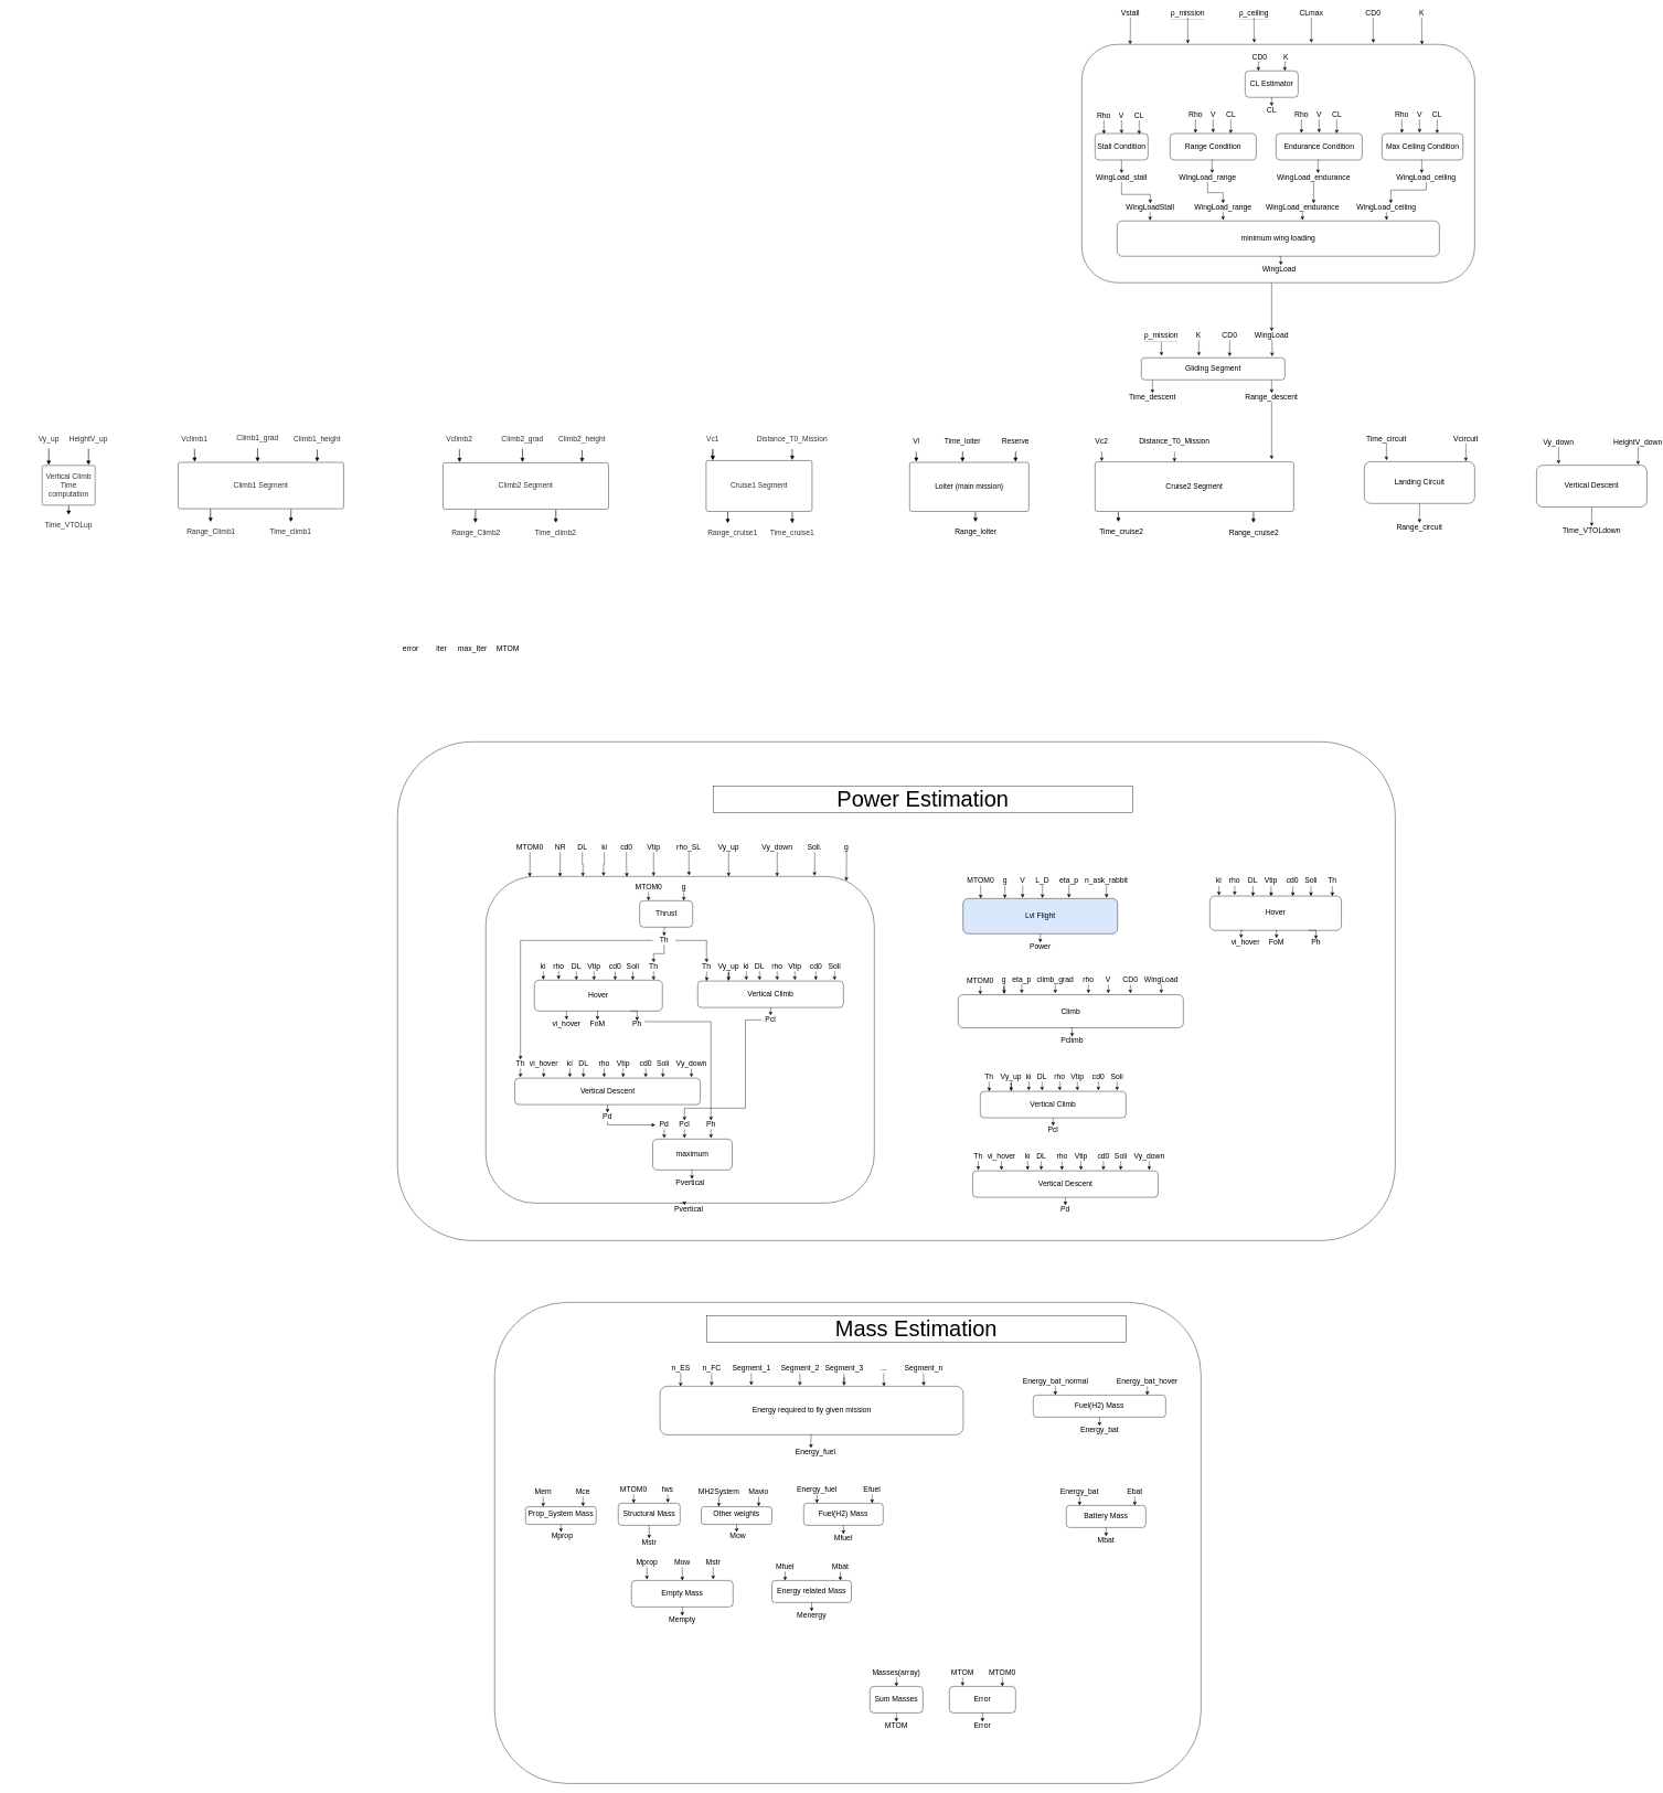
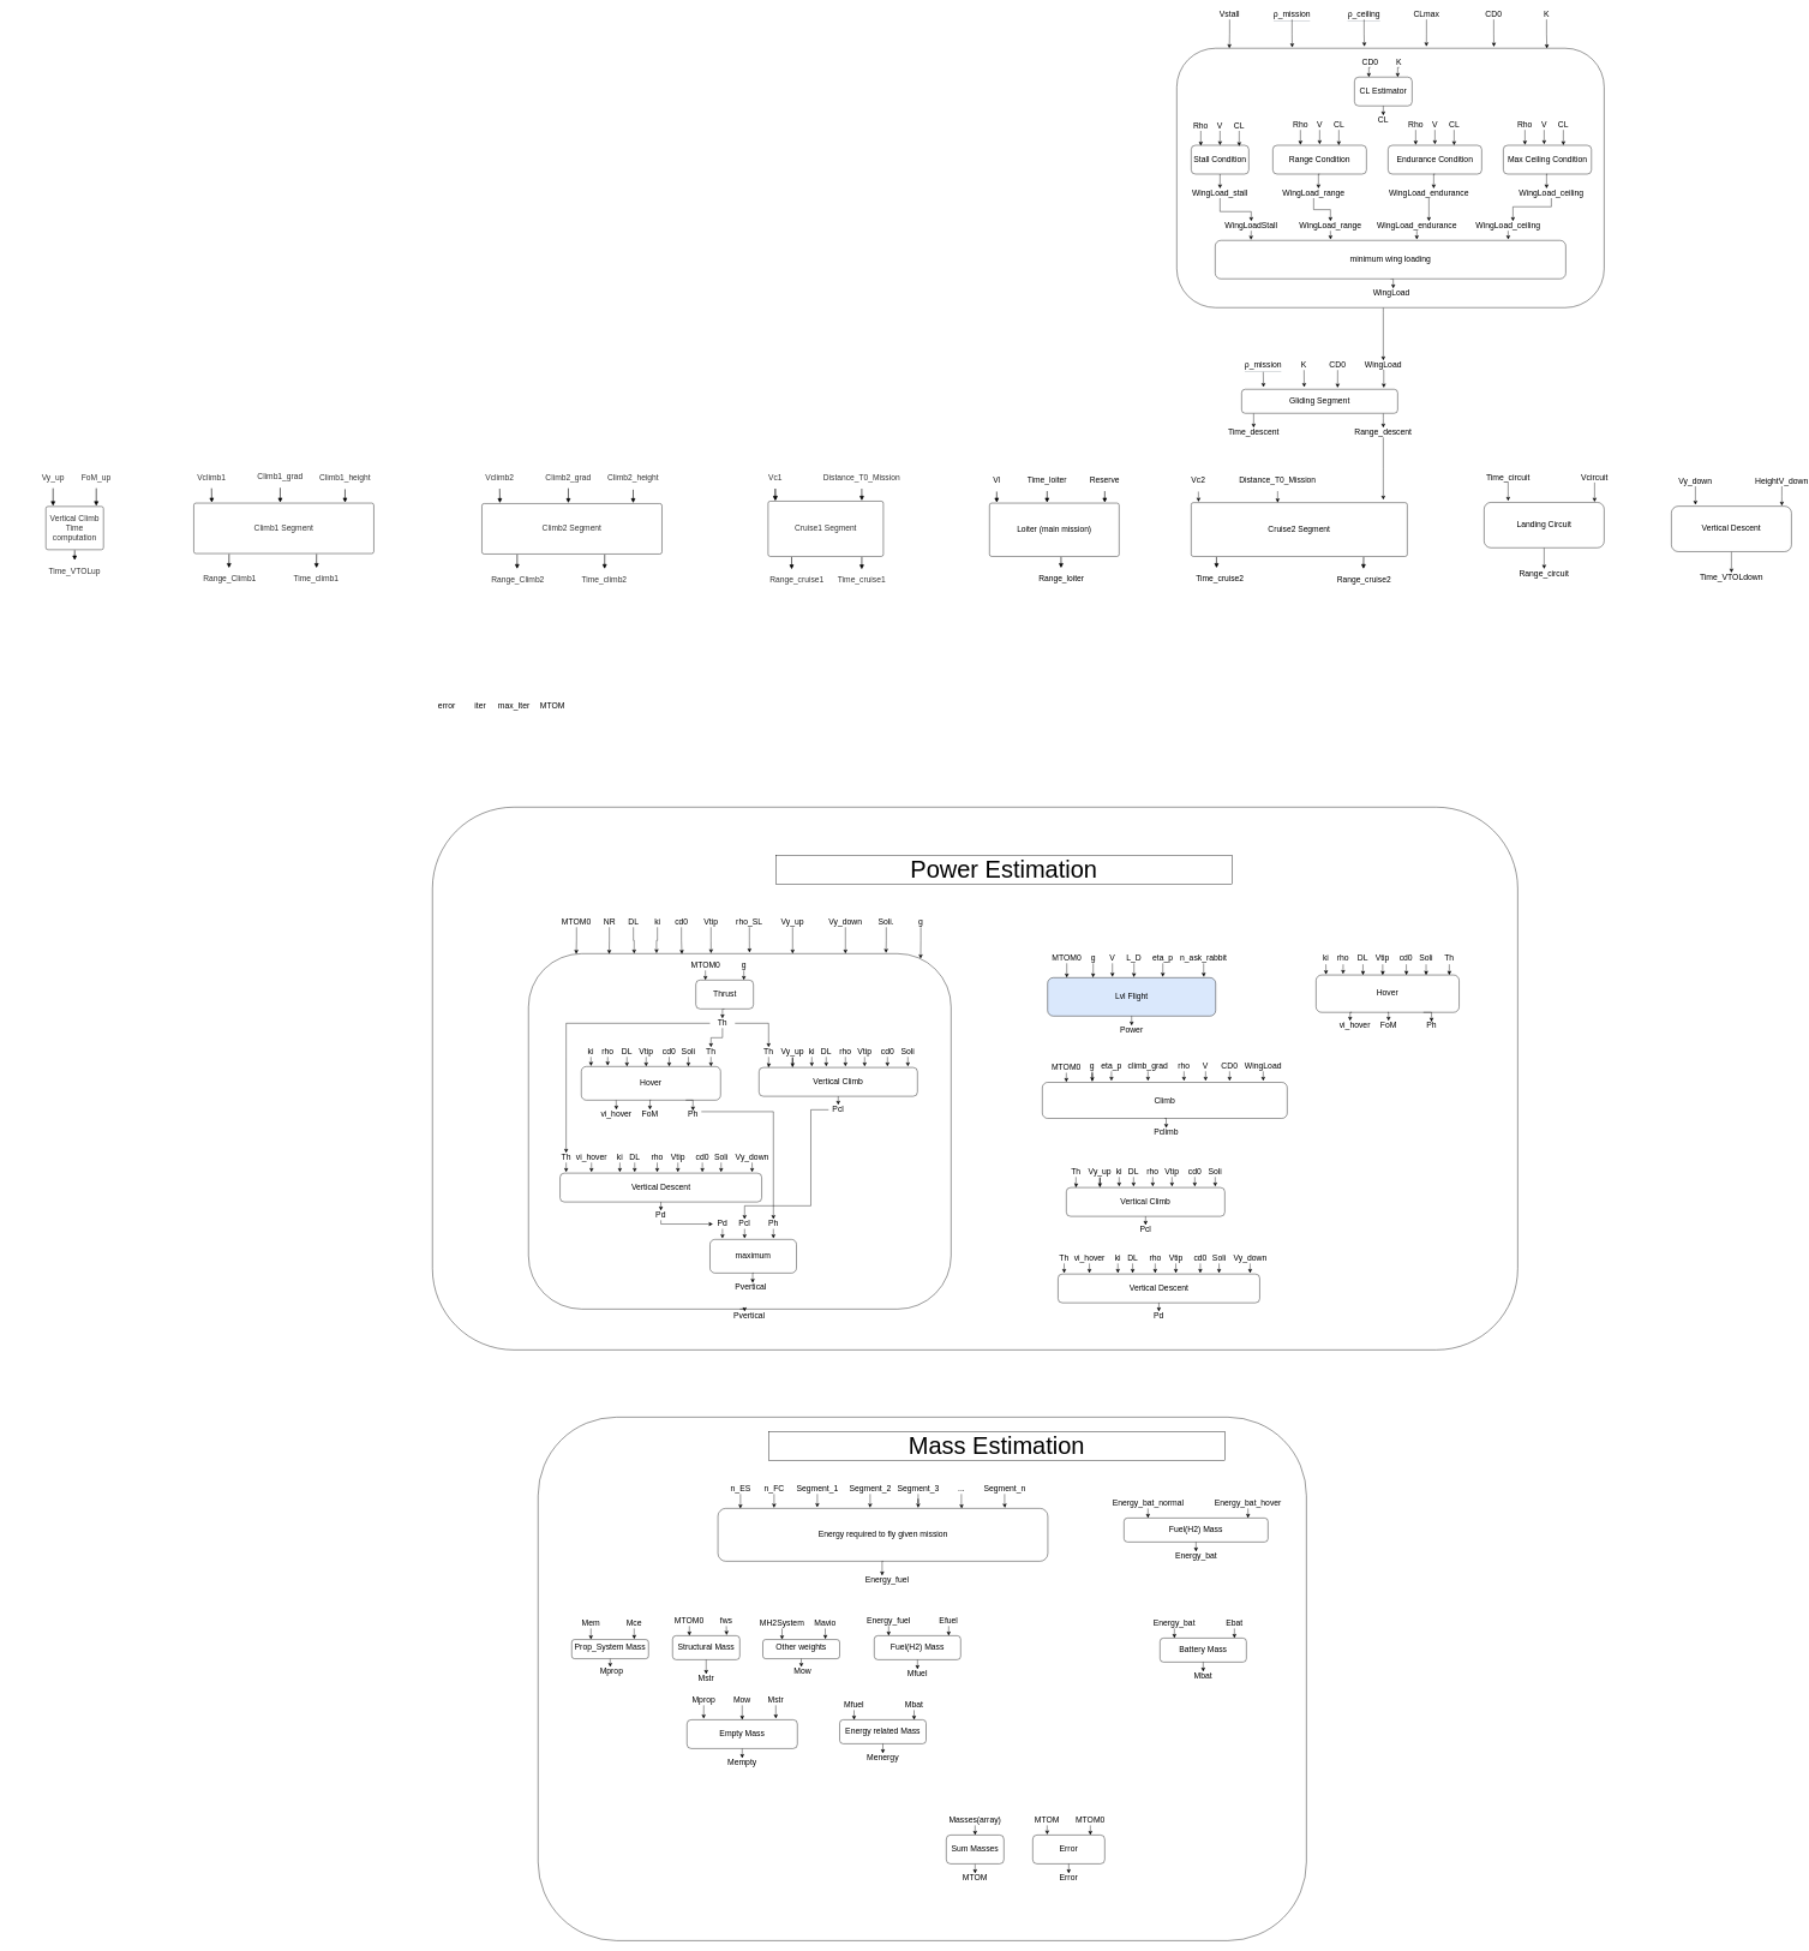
- <mxCell id="4" value="HeightV_up" style="html=1;overflow=block;blockSpacing=1;whiteSpace=wrap;;whiteSpace=wrap;fontSize=16.7;fontColor=#333333;spacing=3.8;strokeOpacity=0;fillOpacity=0;rounded=1;absoluteArcSize=1;arcSize=9;fillColor=#ffffff;strokeWidth=2.3;" parent="1" vertex="1"><mxGeometry x="110" y="971" width="180" height="45" as="geometry" /></mxCell>
+ <mxCell id="4" value="FoM_up" style="html=1;overflow=block;blockSpacing=1;whiteSpace=wrap;;whiteSpace=wrap;fontSize=16.7;fontColor=#333333;spacing=3.8;strokeOpacity=0;fillOpacity=0;rounded=1;absoluteArcSize=1;arcSize=9;fillColor=#ffffff;strokeWidth=2.3;" parent="1" vertex="1"><mxGeometry x="110" y="971" width="180" height="45" as="geometry" /></mxCell>
